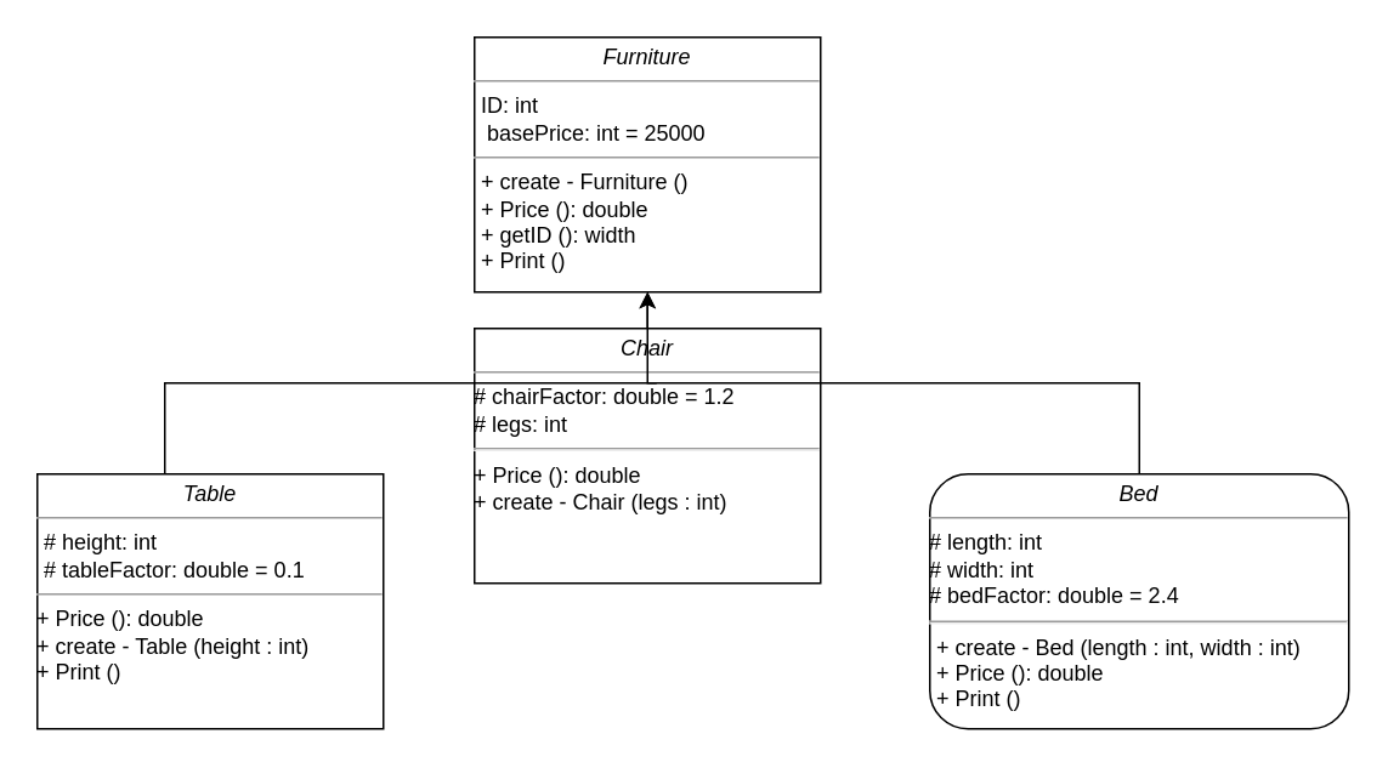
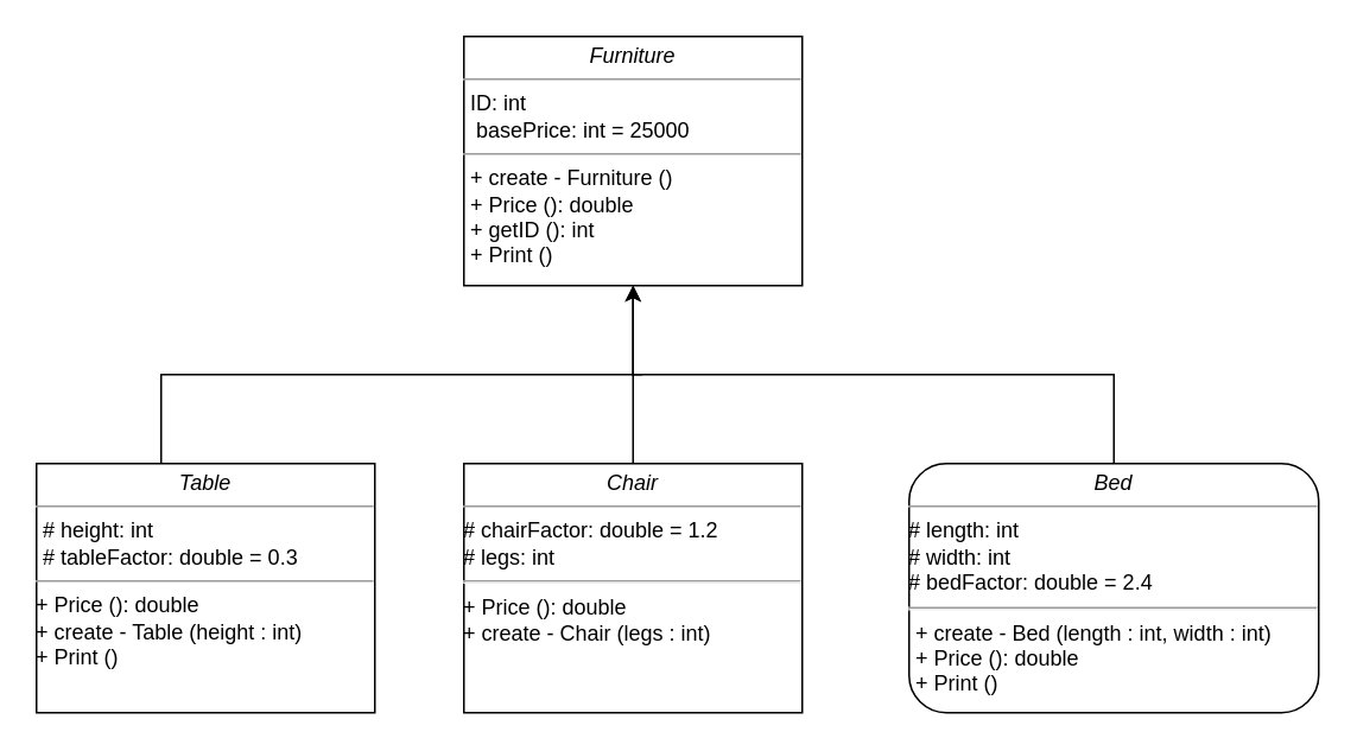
- <mxCell id="5" value="&lt;p style=&quot;margin:0px;margin-top:4px;text-align:center;&quot;&gt;&lt;i&gt;Furniture&lt;/i&gt;&lt;/p&gt;&lt;hr size=&quot;1&quot;&gt;&lt;p style=&quot;margin:0px;margin-left:4px;&quot;&gt;ID: int&lt;br&gt;&amp;nbsp;basePrice: int = 25000&lt;/p&gt;&lt;hr size=&quot;1&quot;&gt;&lt;p style=&quot;margin:0px;margin-left:4px;&quot;&gt;+ create - Furniture ()&lt;br&gt;+ Price (): double&lt;/p&gt;&lt;p style=&quot;margin:0px;margin-left:4px;&quot;&gt;+ getID (): width&lt;br&gt;&lt;/p&gt;&lt;p style=&quot;margin:0px;margin-left:4px;&quot;&gt;+ Print ()&amp;nbsp;&lt;br&gt;&lt;/p&gt;" style="verticalAlign=top;align=left;overflow=fill;fontSize=12;fontFamily=Helvetica;html=1;rounded=0;shadow=0;comic=0;labelBackgroundColor=none;strokeWidth=1" vertex="1" parent="1"><mxGeometry x="260" y="20" width="190" height="140" as="geometry" /></mxCell>
+ <mxCell id="5" value="&lt;p style=&quot;margin:0px;margin-top:4px;text-align:center;&quot;&gt;&lt;i&gt;Furniture&lt;/i&gt;&lt;/p&gt;&lt;hr size=&quot;1&quot;&gt;&lt;p style=&quot;margin:0px;margin-left:4px;&quot;&gt;ID: int&lt;br&gt;&amp;nbsp;basePrice: int = 25000&lt;/p&gt;&lt;hr size=&quot;1&quot;&gt;&lt;p style=&quot;margin:0px;margin-left:4px;&quot;&gt;+ create - Furniture ()&lt;br&gt;+ Price (): double&lt;/p&gt;&lt;p style=&quot;margin:0px;margin-left:4px;&quot;&gt;+ getID (): int&lt;br&gt;&lt;/p&gt;&lt;p style=&quot;margin:0px;margin-left:4px;&quot;&gt;+ Print ()&amp;nbsp;&lt;br&gt;&lt;/p&gt;" style="verticalAlign=top;align=left;overflow=fill;fontSize=12;fontFamily=Helvetica;html=1;rounded=0;shadow=0;comic=0;labelBackgroundColor=none;strokeWidth=1" vertex="1" parent="1"><mxGeometry x="260" y="20" width="190" height="140" as="geometry" /></mxCell>
- <mxCell id="3" value="&lt;p style=&quot;margin:0px;margin-top:4px;text-align:center;&quot;&gt;&lt;i&gt;Chair&lt;/i&gt;&lt;br&gt;&lt;/p&gt;&lt;hr size=&quot;1&quot;&gt;# chairFactor: double = 1.2&lt;p style=&quot;margin:0px;margin-left:4px;&quot;&gt;&lt;/p&gt;# legs: int&lt;br&gt;&lt;hr&gt;+ Price (): double&lt;br&gt;&lt;span style=&quot;background-color: initial;&quot;&gt;+ create - Chair (legs : int)&lt;/span&gt;" style="verticalAlign=top;align=left;overflow=fill;fontSize=12;fontFamily=Helvetica;html=1;rounded=0;shadow=0;comic=0;labelBackgroundColor=none;strokeWidth=1" vertex="1" parent="1"><mxGeometry x="260" y="180" width="190" height="140" as="geometry" /></mxCell>
+ <mxCell id="3" value="&lt;p style=&quot;margin:0px;margin-top:4px;text-align:center;&quot;&gt;&lt;i&gt;Chair&lt;/i&gt;&lt;br&gt;&lt;/p&gt;&lt;hr size=&quot;1&quot;&gt;# chairFactor: double = 1.2&lt;p style=&quot;margin:0px;margin-left:4px;&quot;&gt;&lt;/p&gt;# legs: int&lt;br&gt;&lt;hr&gt;+ Price (): double&lt;br&gt;&lt;span style=&quot;background-color: initial;&quot;&gt;+ create - Chair (legs : int)&lt;/span&gt;" style="verticalAlign=top;align=left;overflow=fill;fontSize=12;fontFamily=Helvetica;html=1;rounded=0;shadow=0;comic=0;labelBackgroundColor=none;strokeWidth=1" vertex="1" parent="1"><mxGeometry x="260" y="260" width="190" height="140" as="geometry" /></mxCell>
- <mxCell id="4" value="&lt;p style=&quot;margin:0px;margin-top:4px;text-align:center;&quot;&gt;&lt;i&gt;Table&lt;/i&gt;&lt;br&gt;&lt;/p&gt;&lt;hr size=&quot;1&quot;&gt;&lt;p style=&quot;margin:0px;margin-left:4px;&quot;&gt;# height: int&lt;br&gt;# tableFactor: double = 0.1&lt;/p&gt;&lt;hr size=&quot;1&quot;&gt;+ Price (): double&lt;span style=&quot;background-color: initial;&quot;&gt;&lt;br&gt;&lt;/span&gt;&lt;span style=&quot;background-color: initial;&quot;&gt;+ create - Table (height : int)&lt;br&gt;&lt;/span&gt;&lt;span style=&quot;background-color: initial;&quot;&gt;+ Print ()&lt;br&gt;&lt;/span&gt;" style="verticalAlign=top;align=left;overflow=fill;fontSize=12;fontFamily=Helvetica;html=1;rounded=0;shadow=0;comic=0;labelBackgroundColor=none;strokeWidth=1" vertex="1" parent="1"><mxGeometry x="20" y="260" width="190" height="140" as="geometry" /></mxCell>
+ <mxCell id="4" value="&lt;p style=&quot;margin:0px;margin-top:4px;text-align:center;&quot;&gt;&lt;i&gt;Table&lt;/i&gt;&lt;br&gt;&lt;/p&gt;&lt;hr size=&quot;1&quot;&gt;&lt;p style=&quot;margin:0px;margin-left:4px;&quot;&gt;# height: int&lt;br&gt;# tableFactor: double = 0.3&lt;/p&gt;&lt;hr size=&quot;1&quot;&gt;+ Price (): double&lt;span style=&quot;background-color: initial;&quot;&gt;&lt;br&gt;&lt;/span&gt;&lt;span style=&quot;background-color: initial;&quot;&gt;+ create - Table (height : int)&lt;br&gt;&lt;/span&gt;&lt;span style=&quot;background-color: initial;&quot;&gt;+ Print ()&lt;br&gt;&lt;/span&gt;" style="verticalAlign=top;align=left;overflow=fill;fontSize=12;fontFamily=Helvetica;html=1;rounded=0;shadow=0;comic=0;labelBackgroundColor=none;strokeWidth=1" vertex="1" parent="1"><mxGeometry x="20" y="260" width="190" height="140" as="geometry" /></mxCell>
